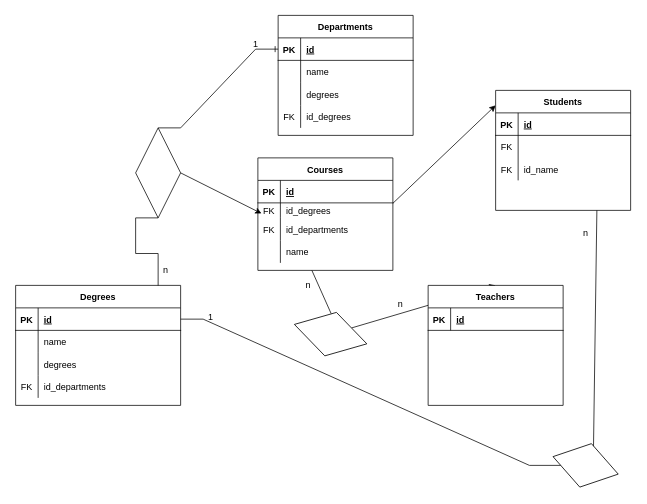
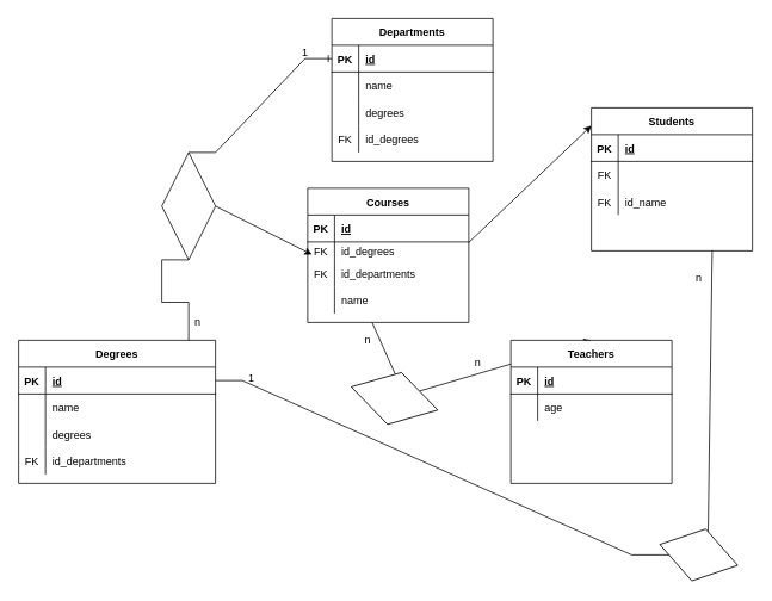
+ <mxCell id="54" value="age" style="shape=partialRectangle;connectable=0;fillColor=none;top=0;left=0;bottom=0;right=0;align=left;spacingLeft=6;overflow=hidden;" vertex="1" parent="52"><mxGeometry x="30" width="150" height="30" as="geometry"><mxRectangle width="150" height="30" as="alternateBounds" /></mxGeometry></mxCell>
